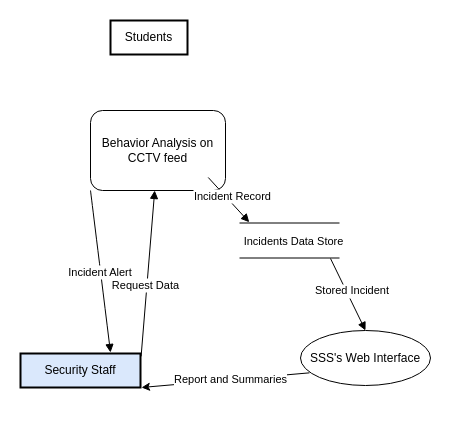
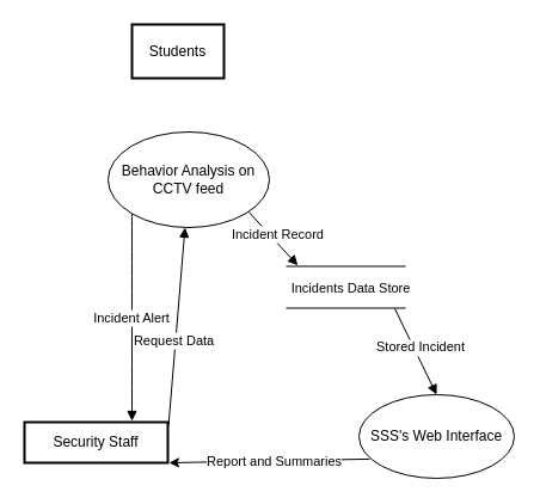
- <mxCell id="4" value="Students" style="whiteSpace=wrap;strokeWidth=2;" parent="1" vertex="1"><mxGeometry x="110" y="20" width="77" height="34" as="geometry" /></mxCell>
+ <mxCell id="4" value="Students" style="whiteSpace=wrap;strokeWidth=2;" parent="1" vertex="1"><mxGeometry x="110" y="20" width="77" height="45" as="geometry" /></mxCell>
- <mxCell id="2" value="Behavior Analysis on CCTV feed" style="whiteSpace=wrap;html=1;rounded=1;" parent="1" vertex="1"><mxGeometry x="90" y="110" width="135" height="80" as="geometry" /></mxCell>
+ <mxCell id="2" value="Behavior Analysis on CCTV feed" style="ellipse;whiteSpace=wrap;html=1;" parent="1" vertex="1"><mxGeometry x="90" y="110" width="135" height="80" as="geometry" /></mxCell>
- <mxCell id="13" value="SSS's Web Interface" style="ellipse;whiteSpace=wrap;html=1;" parent="1" vertex="1"><mxGeometry x="300" y="330" width="130" height="55" as="geometry" /></mxCell>
+ <mxCell id="13" value="SSS's Web Interface" style="ellipse;whiteSpace=wrap;html=1;" parent="1" vertex="1"><mxGeometry x="300" y="330" width="130" height="70" as="geometry" /></mxCell>
- <mxCell id="3" value="Security Staff" style="whiteSpace=wrap;strokeWidth=2;fillColor=#dae8fc;" parent="1" vertex="1"><mxGeometry x="20" y="353" width="120" height="34" as="geometry" /></mxCell>
+ <mxCell id="3" value="Security Staff" style="whiteSpace=wrap;strokeWidth=2;" parent="1" vertex="1"><mxGeometry x="20" y="353" width="120" height="34" as="geometry" /></mxCell>
